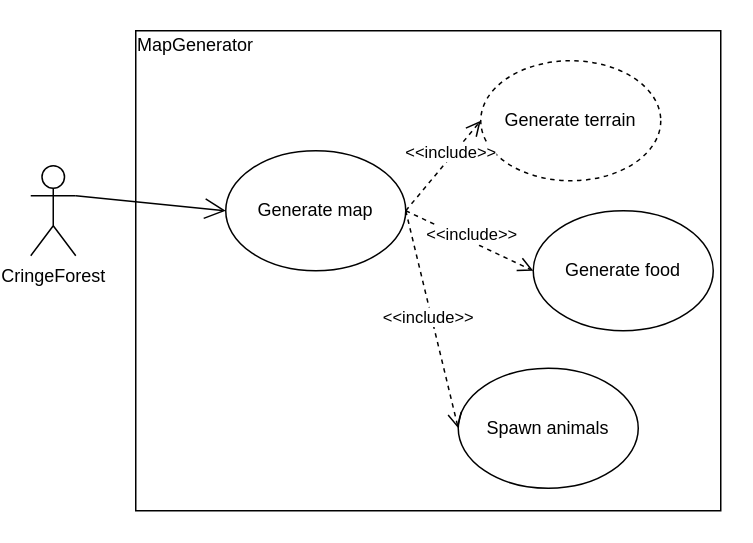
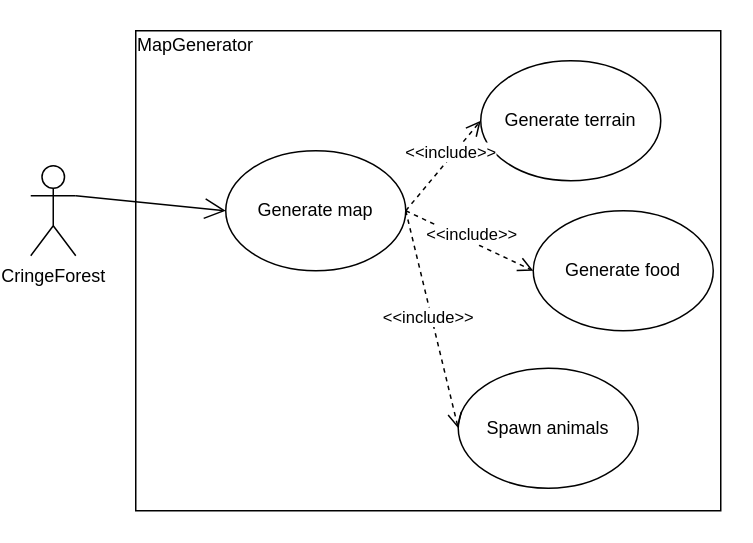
- <mxCell id="6" value="Generate terrain" style="ellipse;whiteSpace=wrap;html=1;dashed=1;" vertex="1" parent="1"><mxGeometry x="320" y="40" width="120" height="80" as="geometry" /></mxCell>
+ <mxCell id="6" value="Generate terrain" style="ellipse;whiteSpace=wrap;html=1;" vertex="1" parent="1"><mxGeometry x="320" y="40" width="120" height="80" as="geometry" /></mxCell>
